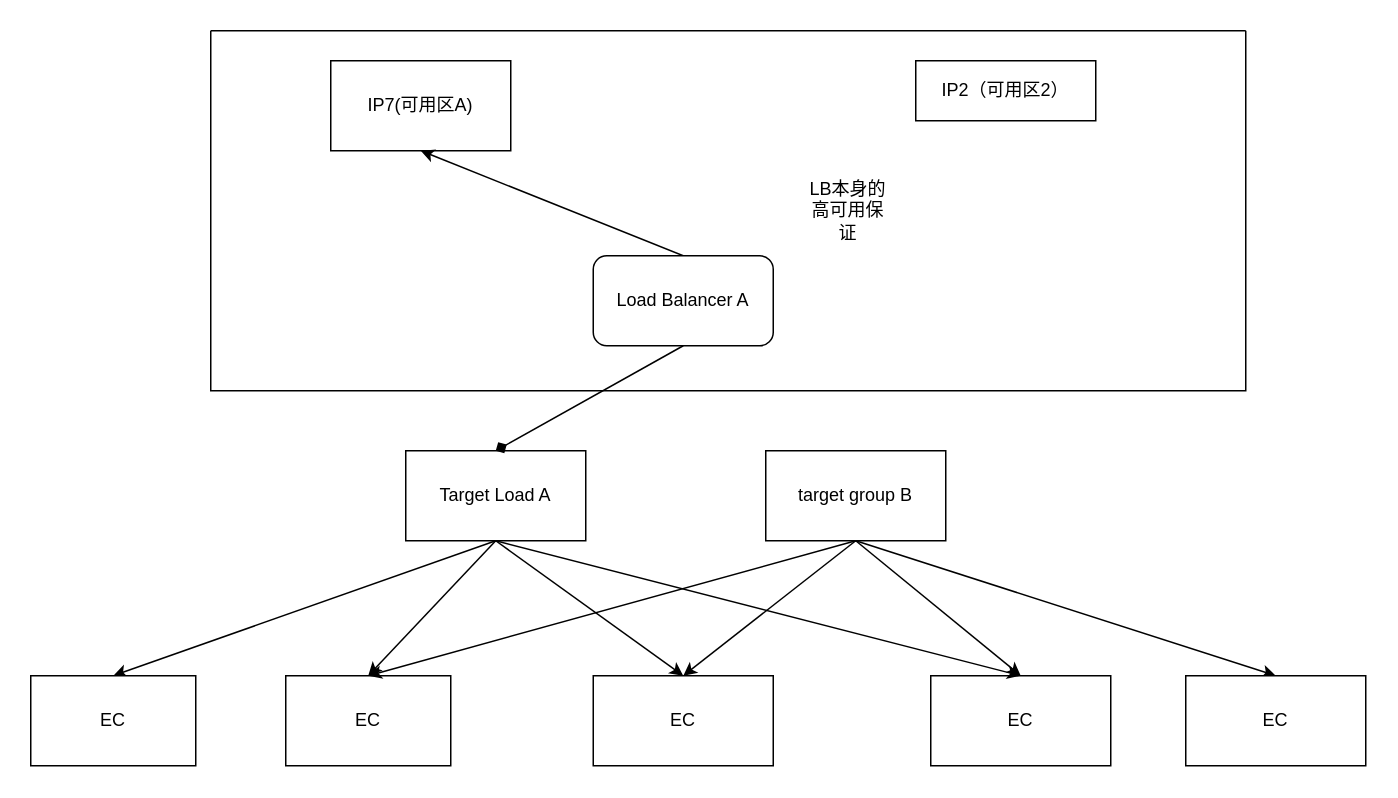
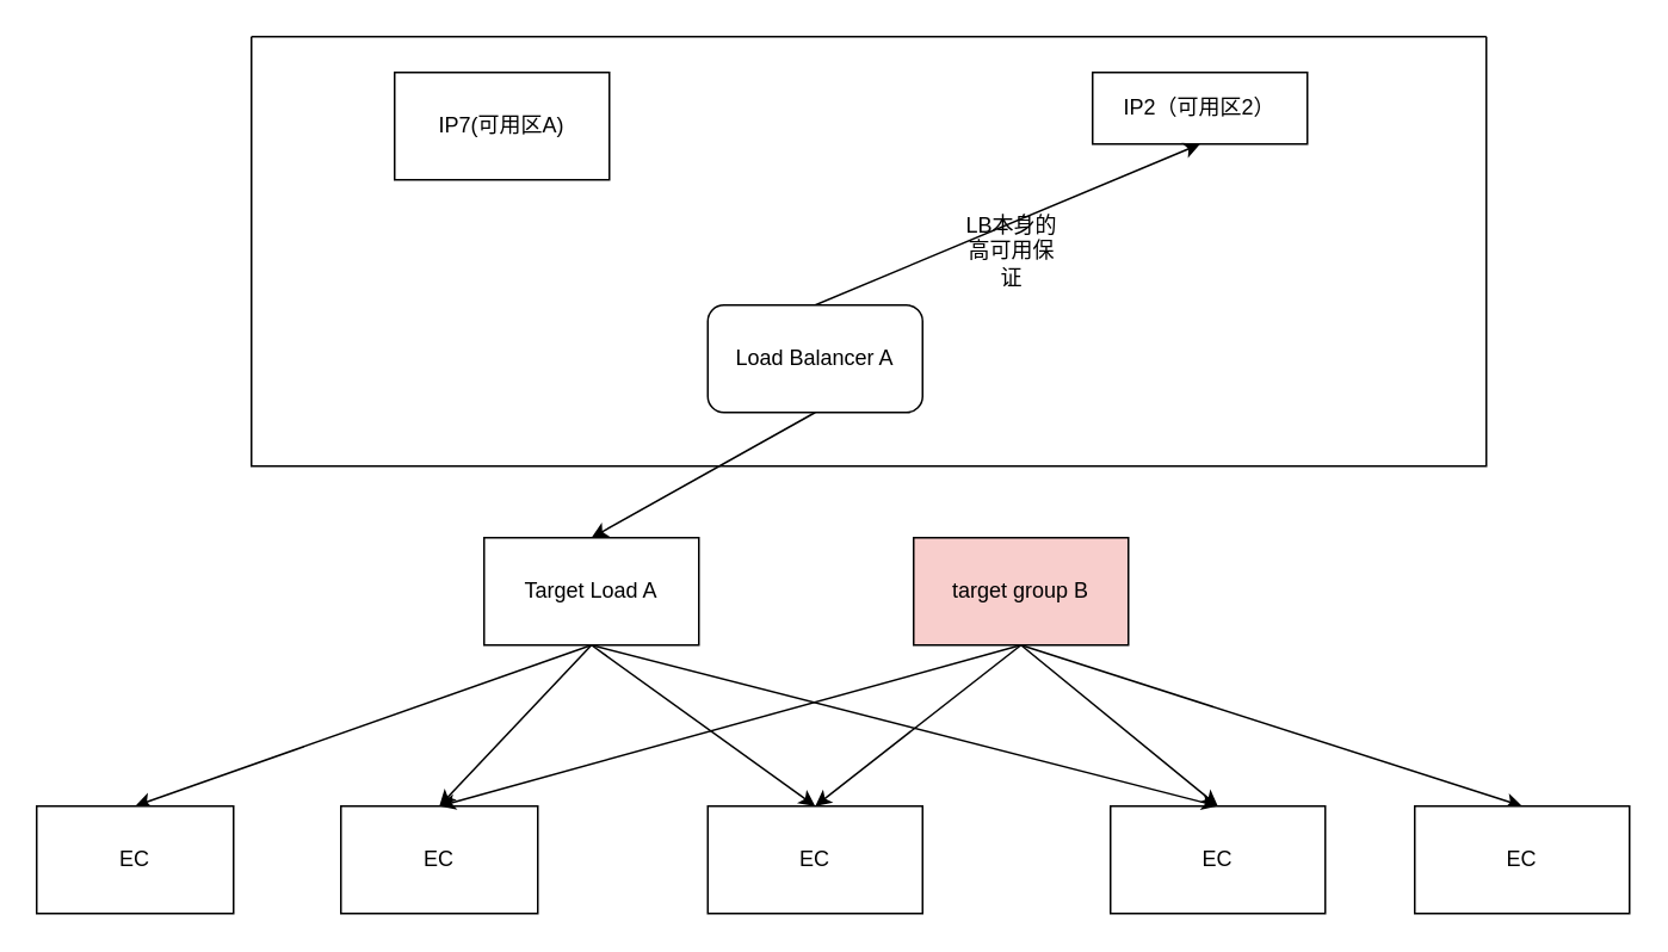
+ <mxCell id="20" style="edgeStyle=none;rounded=0;orthogonalLoop=1;jettySize=auto;html=1;exitX=0.5;exitY=0;exitDx=0;exitDy=0;entryX=0.5;entryY=1;entryDx=0;entryDy=0;" edge="1" parent="1" source="22" target="3"><mxGeometry relative="1" as="geometry" /></mxCell>
- <mxCell id="21" style="edgeStyle=none;rounded=0;orthogonalLoop=1;jettySize=auto;html=1;entryX=0.5;entryY=1;entryDx=0;entryDy=0;exitX=0.5;exitY=0;exitDx=0;exitDy=0;" edge="1" parent="1" source="22" target="4"><mxGeometry relative="1" as="geometry" /></mxCell>
- <mxCell id="19" style="edgeStyle=none;rounded=0;orthogonalLoop=1;jettySize=auto;html=1;entryX=0.5;entryY=0;entryDx=0;entryDy=0;exitX=0.5;exitY=1;exitDx=0;exitDy=0;endArrow=diamond;" edge="1" parent="1" source="22" target="13"><mxGeometry relative="1" as="geometry" /></mxCell>
+ <mxCell id="19" style="edgeStyle=none;rounded=0;orthogonalLoop=1;jettySize=auto;html=1;entryX=0.5;entryY=0;entryDx=0;entryDy=0;exitX=0.5;exitY=1;exitDx=0;exitDy=0;" edge="1" parent="1" source="22" target="13"><mxGeometry relative="1" as="geometry" /></mxCell>
- <mxCell id="18" value="target group B" style="rounded=0;whiteSpace=wrap;html=1;" vertex="1" parent="1"><mxGeometry x="510" y="300" width="120" height="60" as="geometry" /></mxCell>
+ <mxCell id="18" value="target group B" style="rounded=0;whiteSpace=wrap;html=1;fillColor=#f8cecc;" vertex="1" parent="1"><mxGeometry x="510" y="300" width="120" height="60" as="geometry" /></mxCell>
